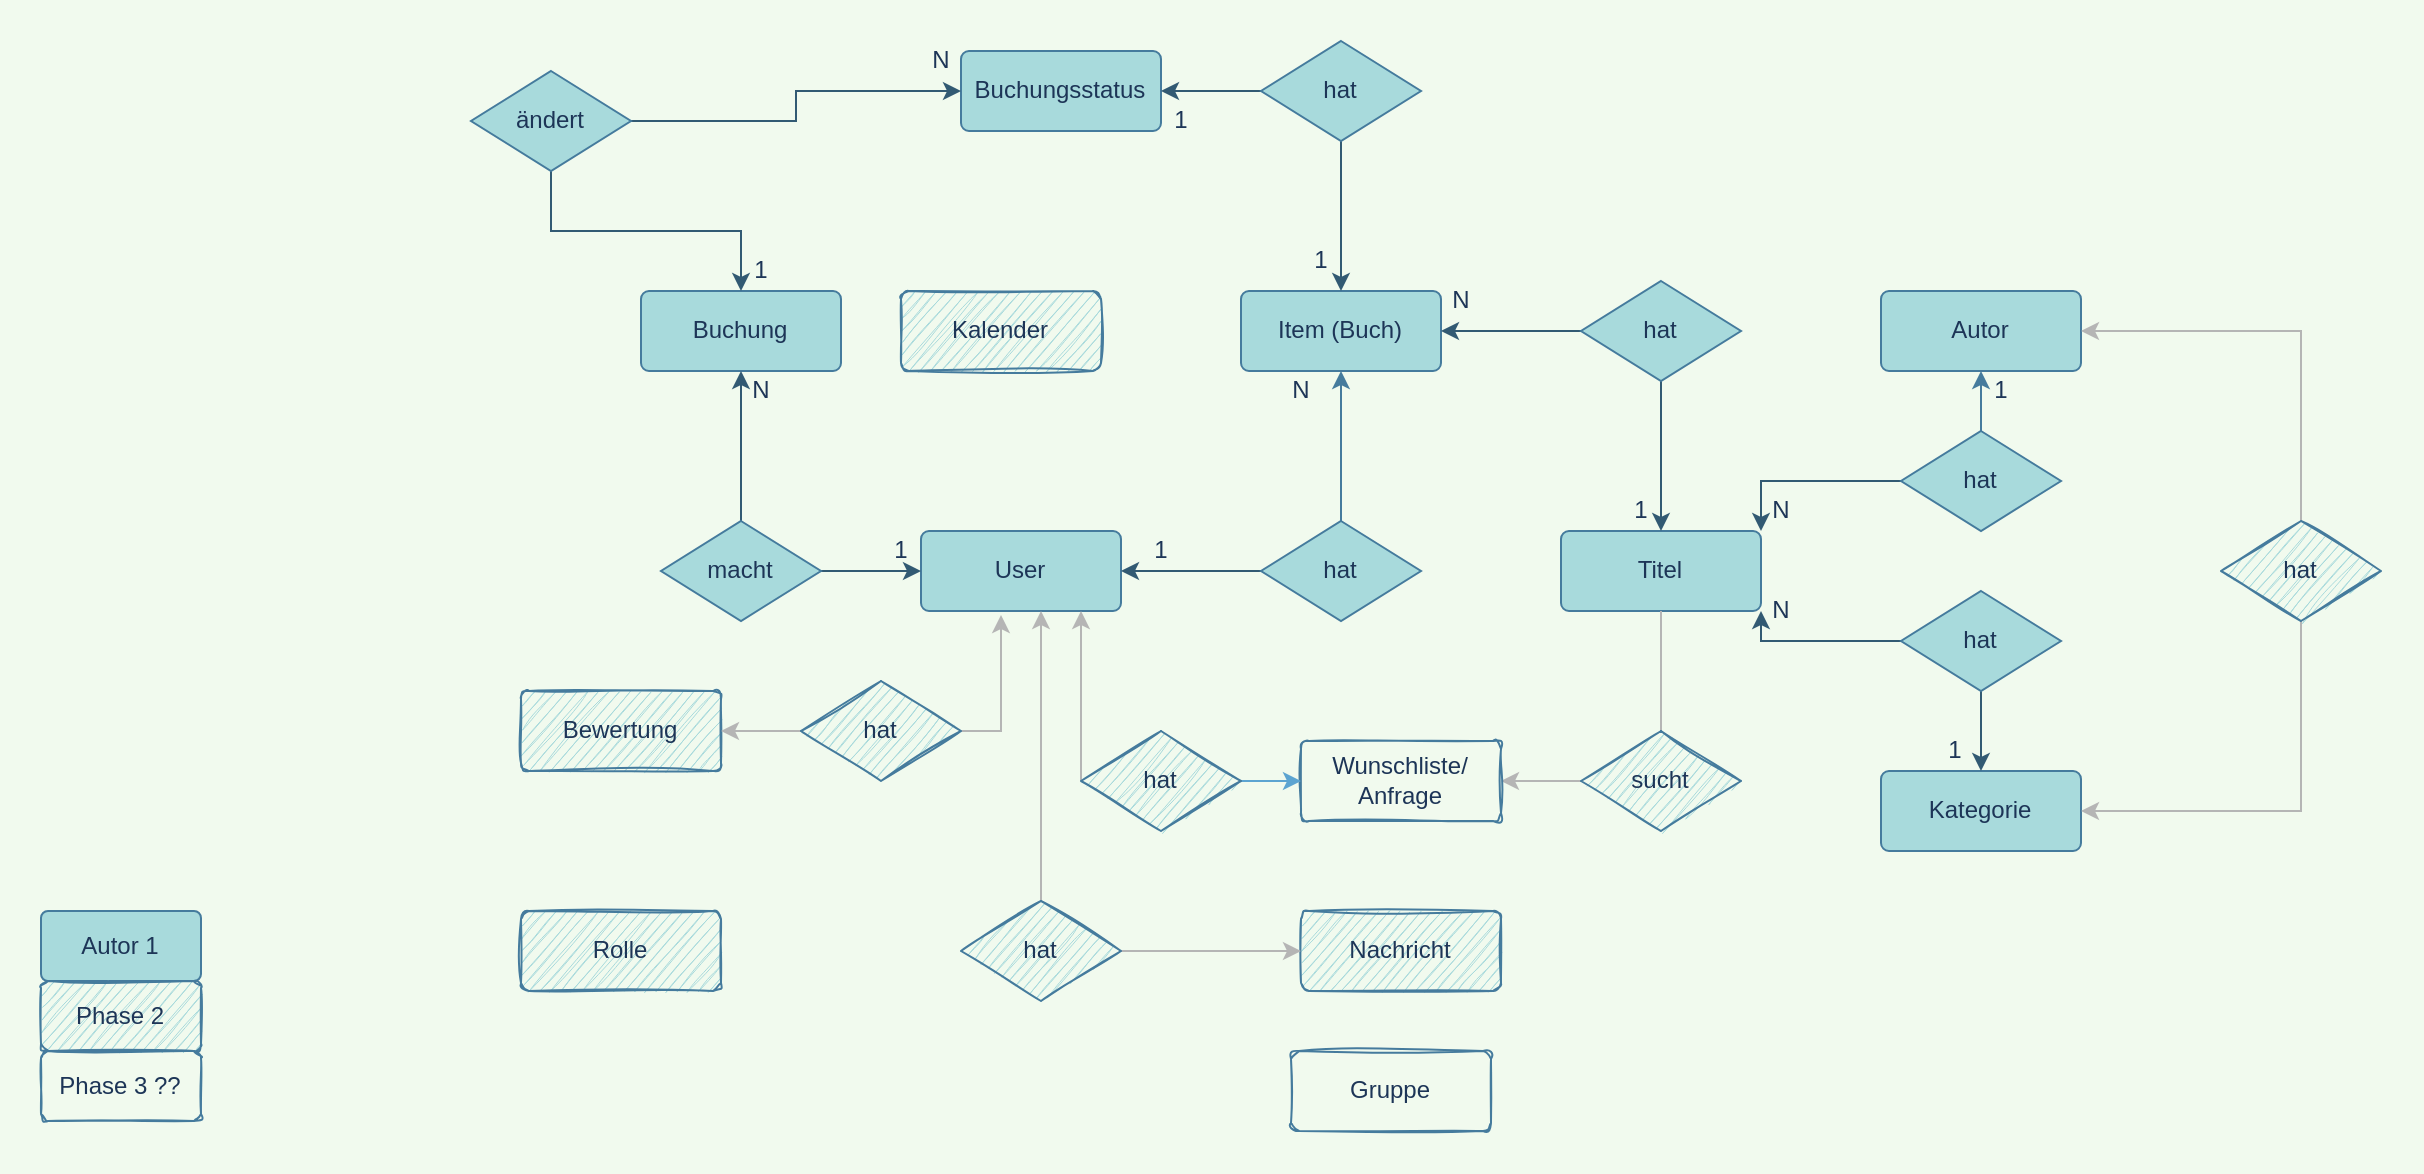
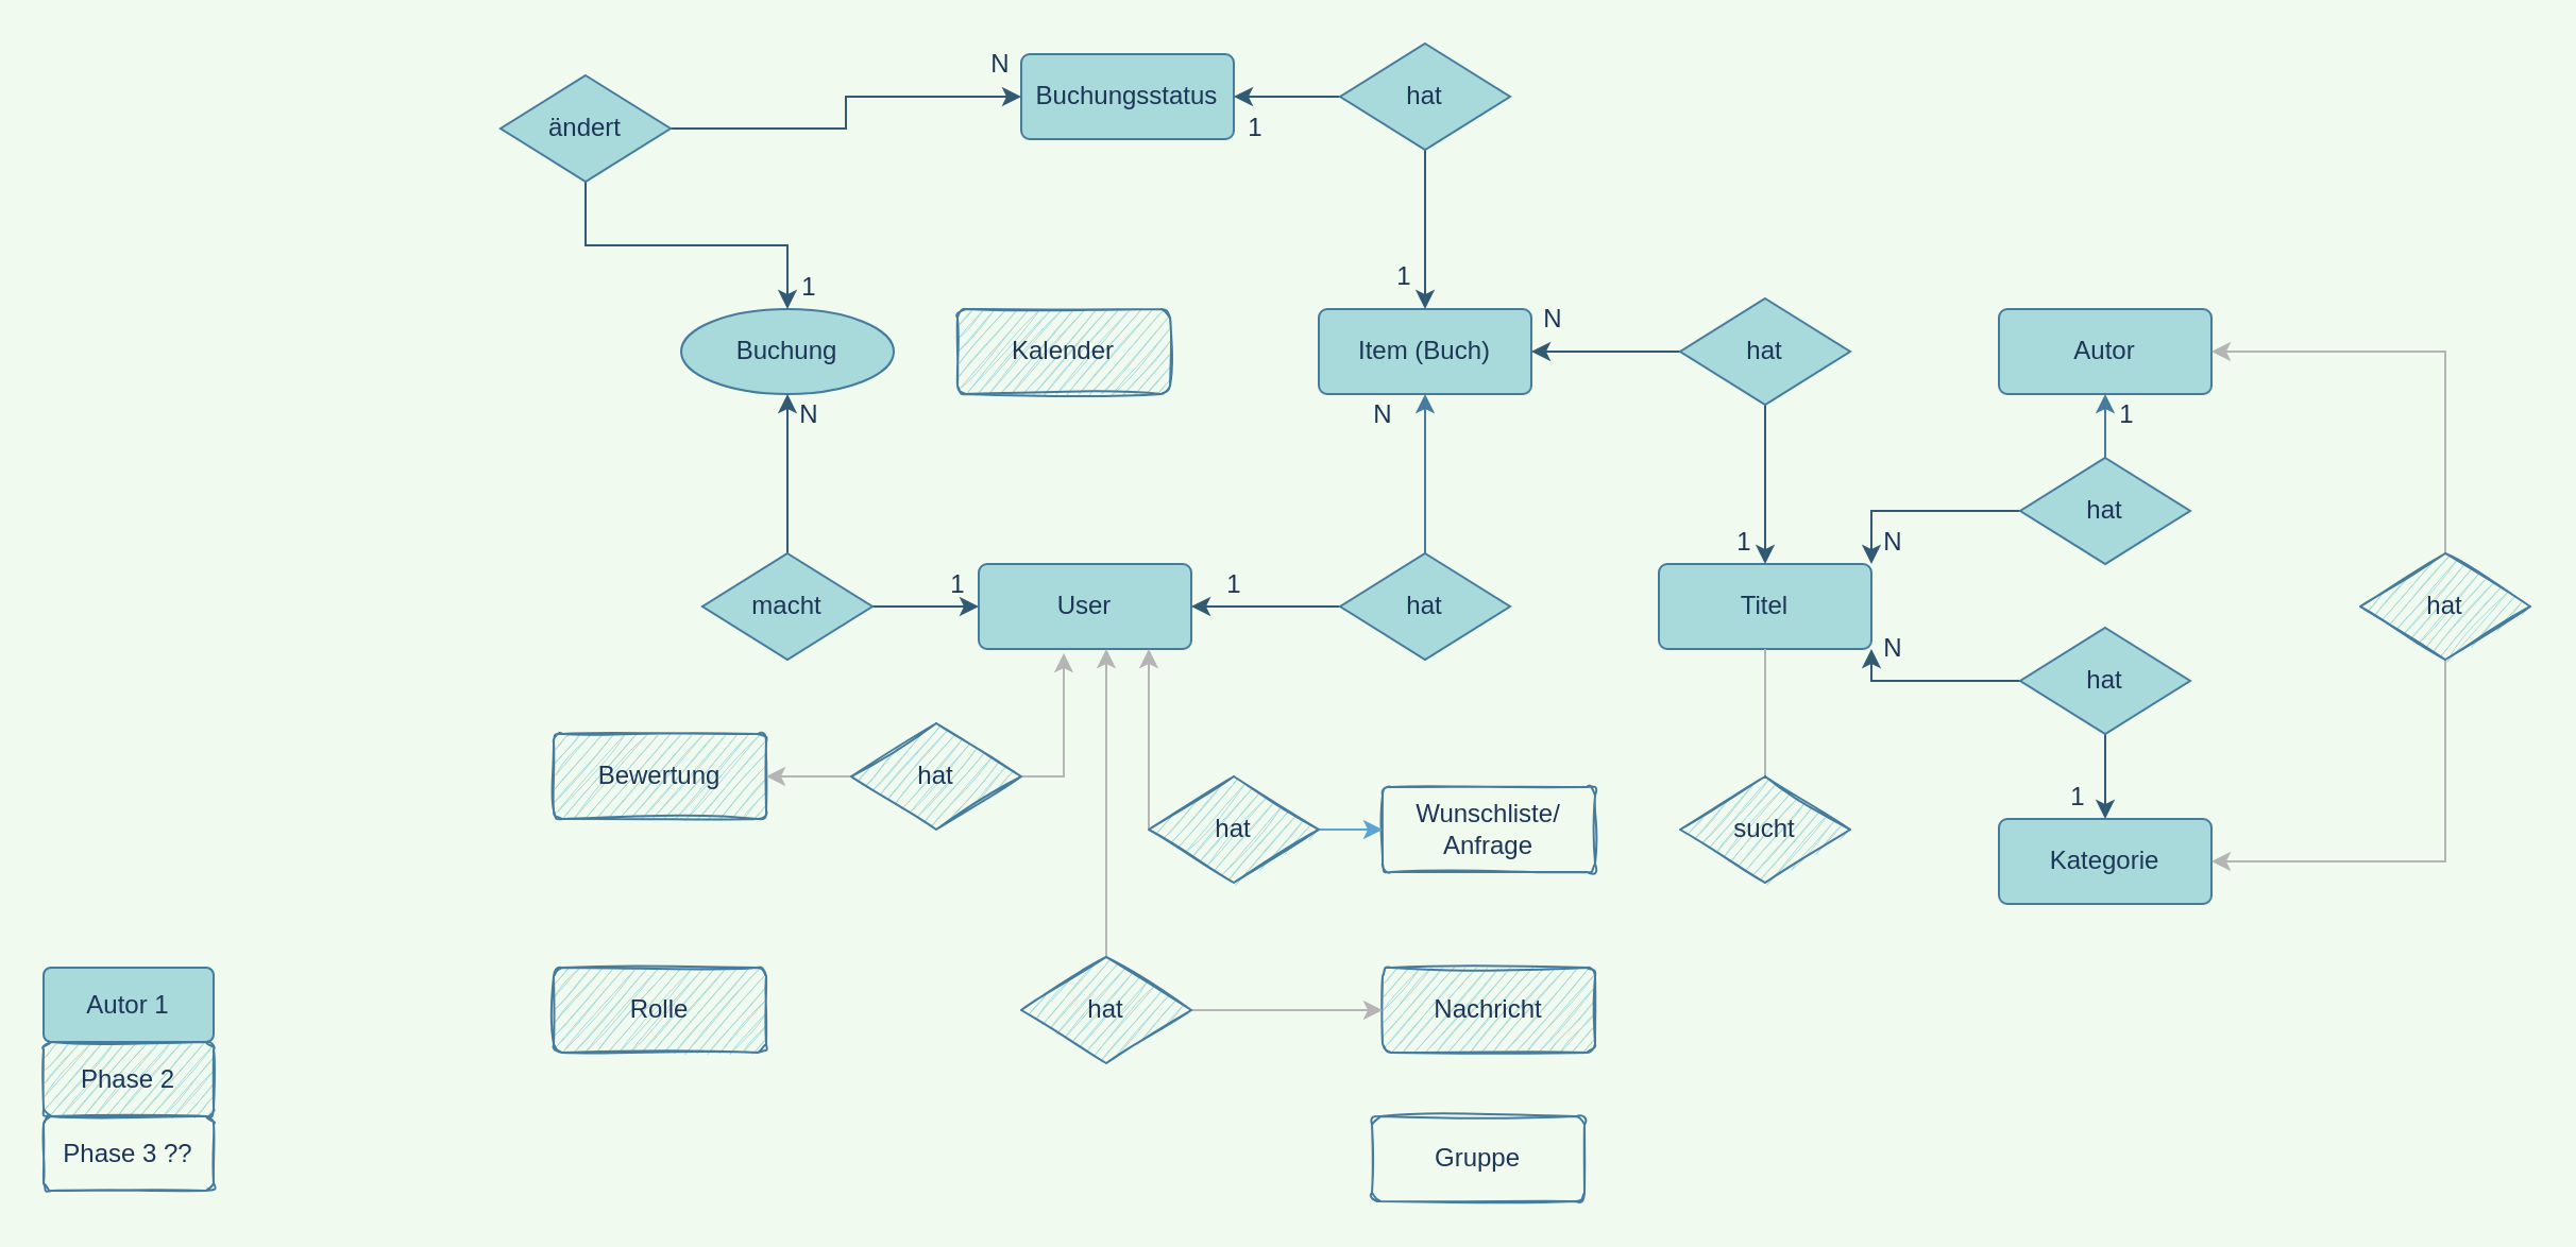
- <mxCell id="8" value="Buchung" style="rounded=1;arcSize=10;whiteSpace=wrap;html=1;align=center;fillColor=#A8DADC;strokeColor=#457B9D;fontColor=#1D3557;" parent="1" vertex="1"><mxGeometry x="320" y="145" width="100" height="40" as="geometry" /></mxCell>
+ <mxCell id="8" value="Buchung" style="ellipse;arcSize=10;whiteSpace=wrap;html=1;align=center;fillColor=#A8DADC;strokeColor=#457B9D;fontColor=#1D3557;" parent="1" vertex="1"><mxGeometry x="320" y="145" width="100" height="40" as="geometry" /></mxCell>
- <mxCell id="10" style="edgeStyle=orthogonalEdgeStyle;rounded=0;orthogonalLoop=1;jettySize=auto;html=1;exitX=0;exitY=0.5;exitDx=0;exitDy=0;labelBackgroundColor=#F1FAEE;fontColor=#1D3557;strokeColor=#B5B5B5;" parent="1" source="11" target="37" edge="1"><mxGeometry relative="1" as="geometry" /></mxCell>
